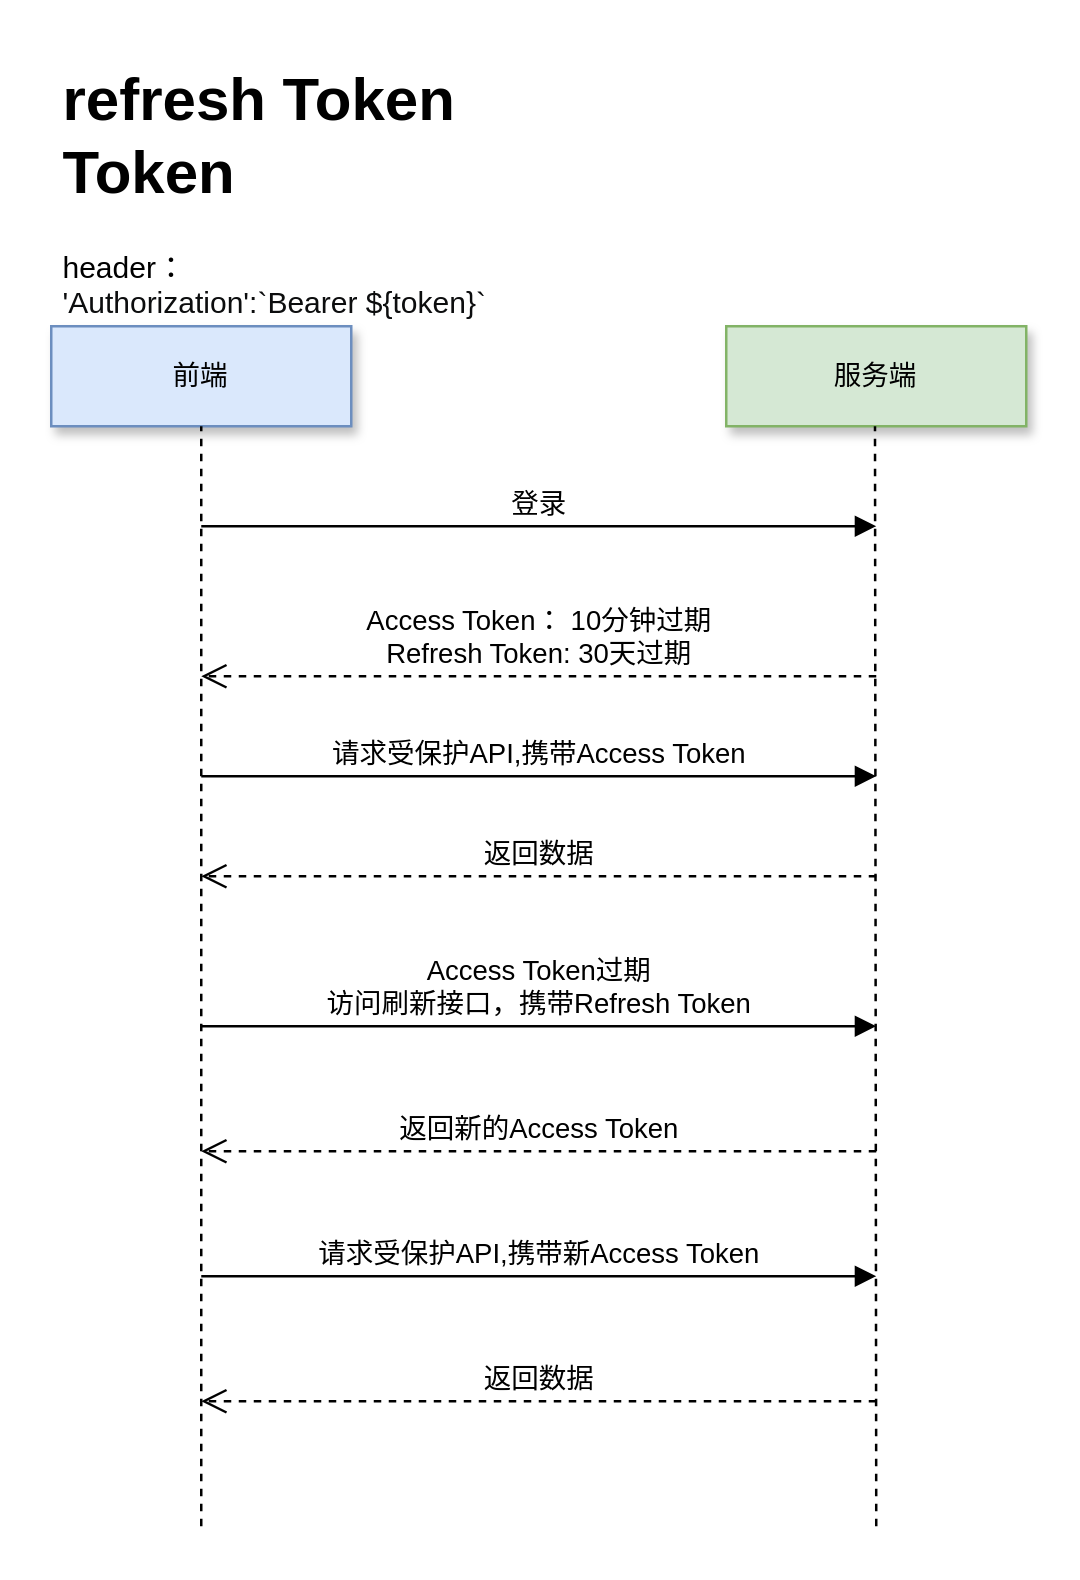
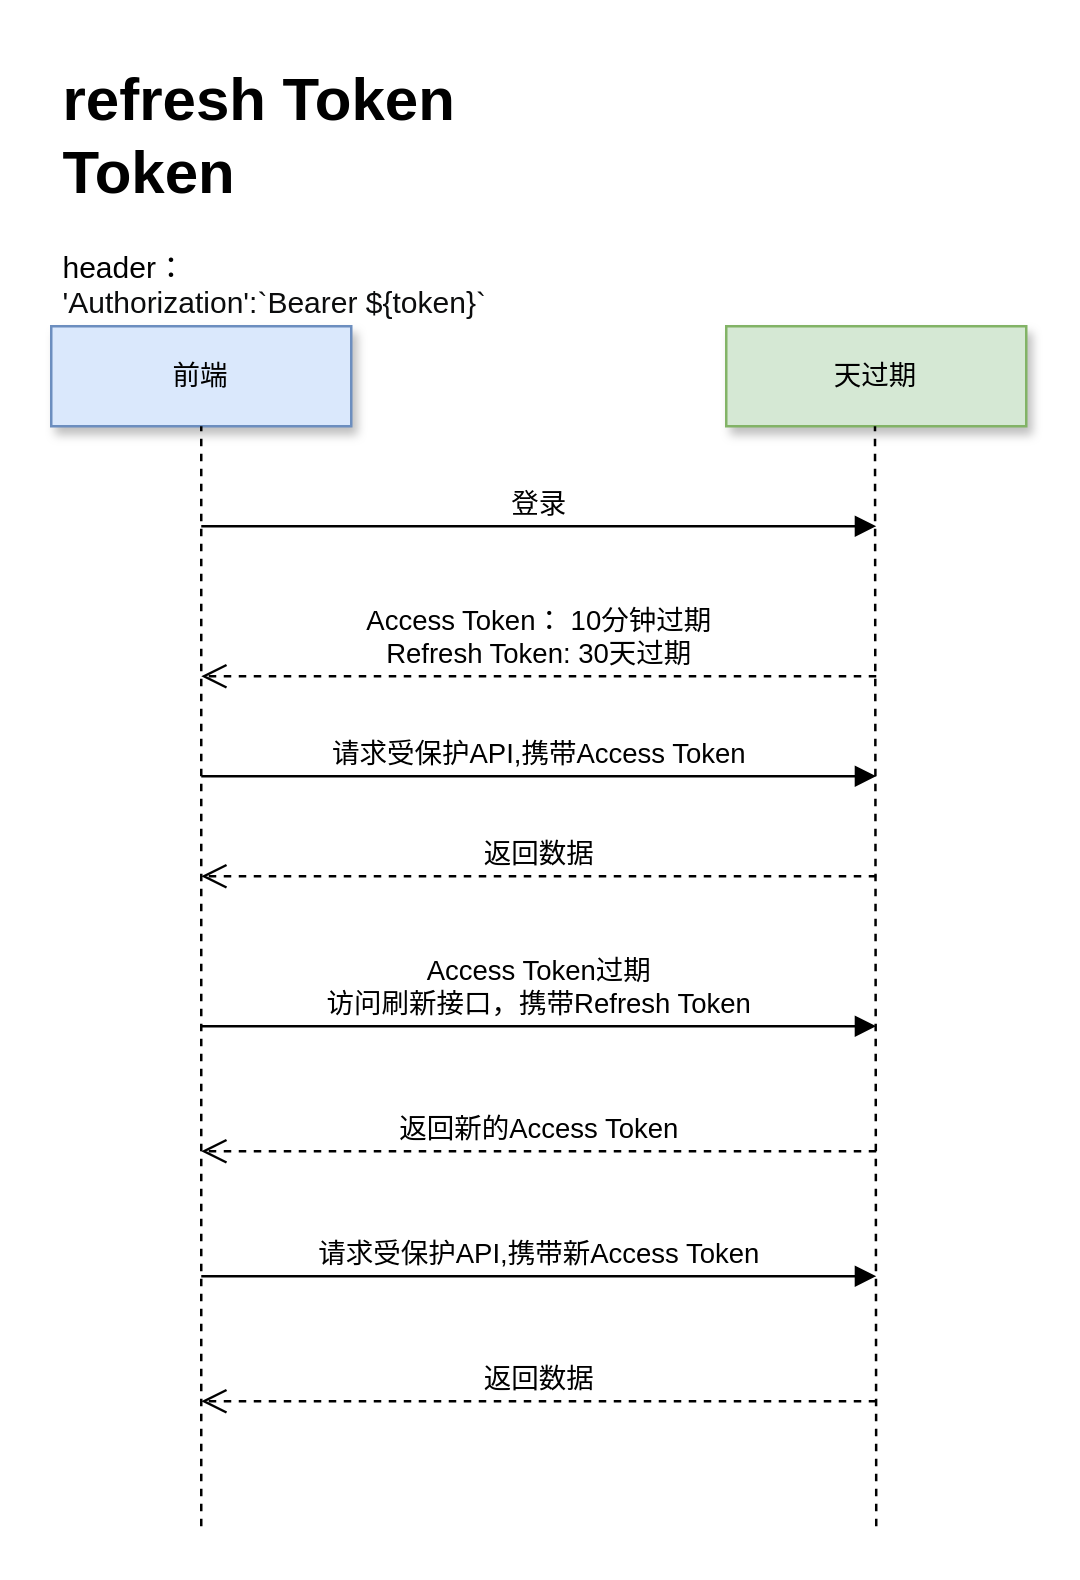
- <mxCell id="3" value="服务端" style="rounded=0;whiteSpace=wrap;html=1;fillColor=#d5e8d4;shadow=1;strokeColor=#82b366;fontSize=11;" vertex="1" parent="1"><mxGeometry x="290" y="130" width="120" height="40" as="geometry" /></mxCell>
+ <mxCell id="3" value="天过期" style="rounded=0;whiteSpace=wrap;html=1;fillColor=#d5e8d4;shadow=1;strokeColor=#82b366;fontSize=11;" vertex="1" parent="1"><mxGeometry x="290" y="130" width="120" height="40" as="geometry" /></mxCell>
